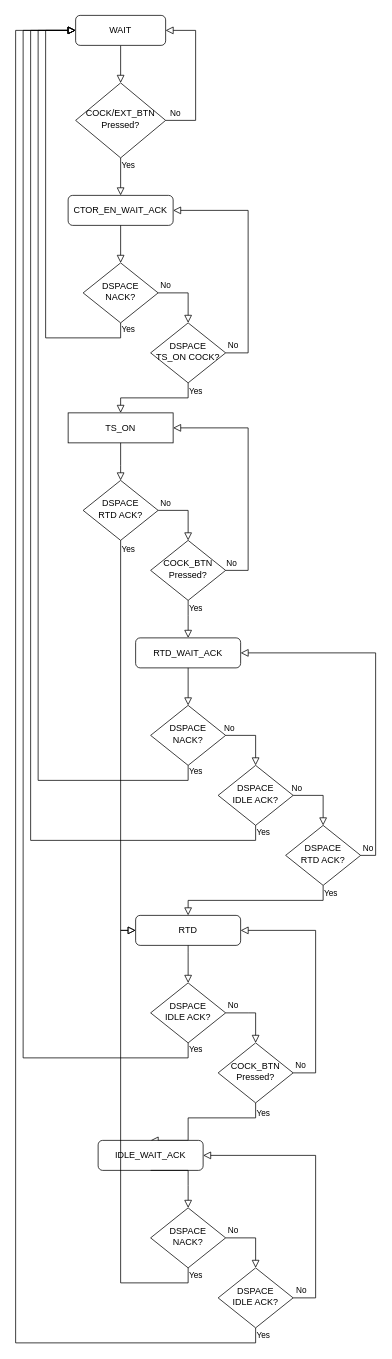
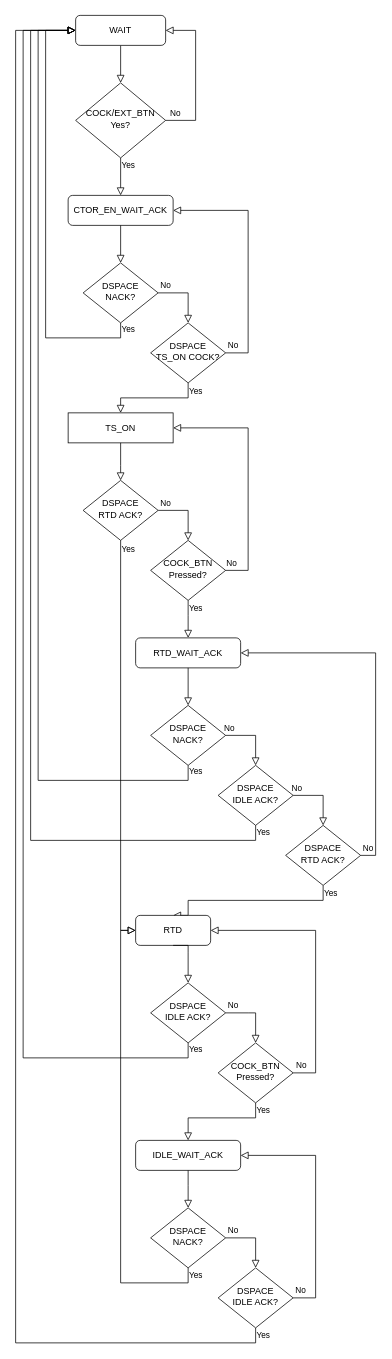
- <mxCell id="5" value="COCK/EXT_BTN Pressed?" style="rhombus;whiteSpace=wrap;html=1;shadow=0;fontFamily=Helvetica;fontSize=12;align=center;strokeWidth=1;spacing=6;spacingTop=-4;" parent="1" vertex="1"><mxGeometry x="100" y="110" width="120" height="100" as="geometry" /></mxCell>
+ <mxCell id="5" value="COCK/EXT_BTN Yes?" style="rhombus;whiteSpace=wrap;html=1;shadow=0;fontFamily=Helvetica;fontSize=12;align=center;strokeWidth=1;spacing=6;spacingTop=-4;" parent="1" vertex="1"><mxGeometry x="100" y="110" width="120" height="100" as="geometry" /></mxCell>
- <mxCell id="19" value="RTD" style="rounded=1;whiteSpace=wrap;html=1;fontSize=12;glass=0;strokeWidth=1;shadow=0;" parent="1" vertex="1"><mxGeometry x="180" y="1220" width="140" height="40" as="geometry" /></mxCell>
+ <mxCell id="19" value="RTD" style="rounded=1;whiteSpace=wrap;html=1;fontSize=12;glass=0;strokeWidth=1;shadow=0;" parent="1" vertex="1"><mxGeometry x="180" y="1220" width="100" height="40" as="geometry" /></mxCell>
- <mxCell id="27" value="&lt;div&gt;IDLE_WAIT_ACK&lt;/div&gt;" style="rounded=1;whiteSpace=wrap;html=1;fontSize=12;glass=0;strokeWidth=1;shadow=0;" parent="1" vertex="1"><mxGeometry x="130" y="1520" width="140" height="40" as="geometry" /></mxCell>
+ <mxCell id="27" value="&lt;div&gt;IDLE_WAIT_ACK&lt;/div&gt;" style="rounded=1;whiteSpace=wrap;html=1;fontSize=12;glass=0;strokeWidth=1;shadow=0;" parent="1" vertex="1"><mxGeometry x="180" y="1520" width="140" height="40" as="geometry" /></mxCell>
